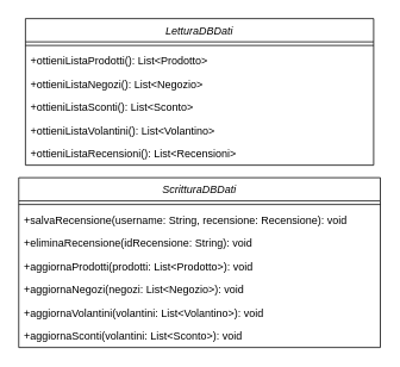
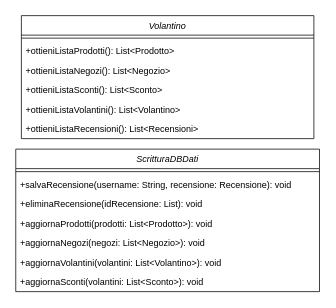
- <mxCell id="2" value="LetturaDBDati" style="swimlane;fontStyle=2;align=center;verticalAlign=top;childLayout=stackLayout;horizontal=1;startSize=26;horizontalStack=0;resizeParent=1;resizeLast=0;collapsible=1;marginBottom=0;rounded=0;shadow=0;strokeWidth=1;" parent="1" vertex="1"><mxGeometry x="28" y="20" width="390" height="164" as="geometry"><mxRectangle x="-140" y="400" width="160" height="26" as="alternateBounds" /></mxGeometry></mxCell>
+ <mxCell id="2" value="Volantino" style="swimlane;fontStyle=2;align=center;verticalAlign=top;childLayout=stackLayout;horizontal=1;startSize=26;horizontalStack=0;resizeParent=1;resizeLast=0;collapsible=1;marginBottom=0;rounded=0;shadow=0;strokeWidth=1;" parent="1" vertex="1"><mxGeometry x="28" y="20" width="390" height="164" as="geometry"><mxRectangle x="-140" y="400" width="160" height="26" as="alternateBounds" /></mxGeometry></mxCell>
- <mxCell id="12" value="+eliminaRecensione(idRecensione: String): void" style="text;align=left;verticalAlign=top;spacingLeft=4;spacingRight=4;overflow=hidden;rotatable=0;points=[[0,0.5],[1,0.5]];portConstraint=eastwest;" vertex="1" parent="9"><mxGeometry y="60" width="405" height="26" as="geometry" /></mxCell>
+ <mxCell id="12" value="+eliminaRecensione(idRecensione: List): void" style="text;align=left;verticalAlign=top;spacingLeft=4;spacingRight=4;overflow=hidden;rotatable=0;points=[[0,0.5],[1,0.5]];portConstraint=eastwest;" vertex="1" parent="9"><mxGeometry y="60" width="405" height="26" as="geometry" /></mxCell>
